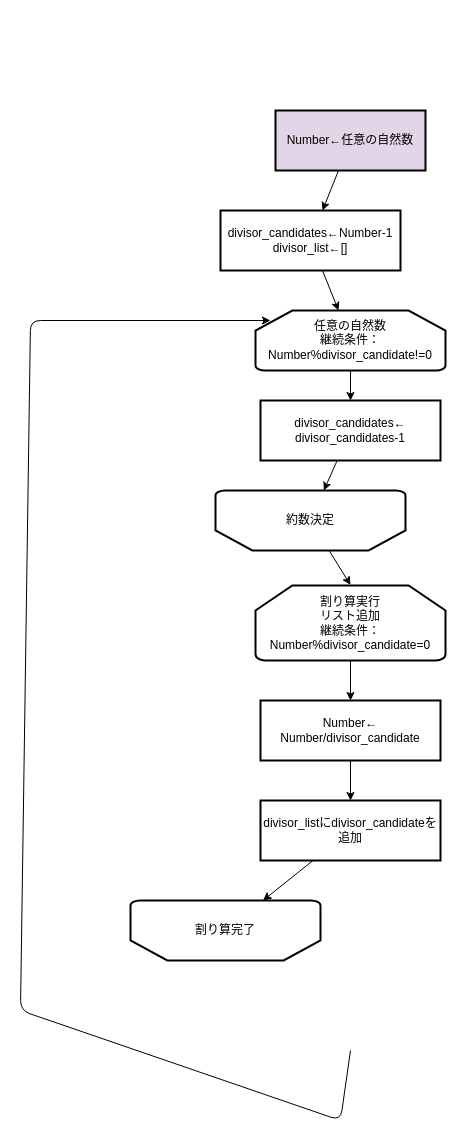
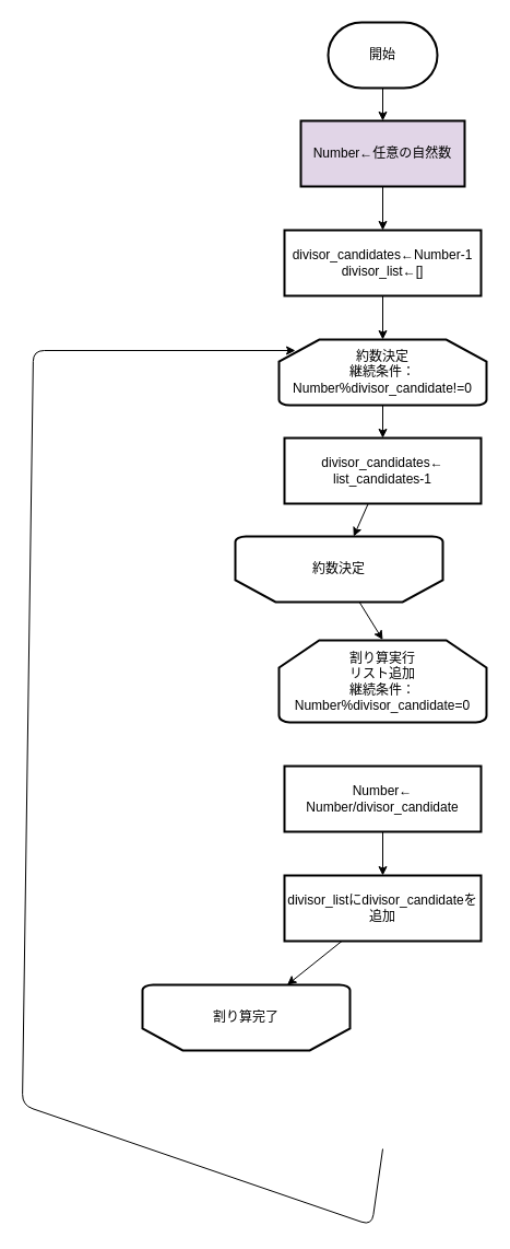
+ <mxCell id="3" value="開始" style="strokeWidth=2;html=1;shape=mxgraph.flowchart.terminator;whiteSpace=wrap;" vertex="1" parent="1"><mxGeometry x="300" y="20" width="100" height="60" as="geometry" /></mxCell>
+ <mxCell id="2" value="" style="edgeStyle=none;html=1;" edge="1" parent="1" source="3" target="5"><mxGeometry relative="1" as="geometry" /></mxCell>
- <mxCell id="7" value="divisor_candidates←Number-1&lt;br&gt;divisor_list←[]" style="whiteSpace=wrap;html=1;strokeWidth=2;" vertex="1" parent="1"><mxGeometry x="220" y="210" width="180" height="60" as="geometry" /></mxCell>
+ <mxCell id="7" value="divisor_candidates←Number-1&lt;br&gt;divisor_list←[]" style="whiteSpace=wrap;html=1;strokeWidth=2;" vertex="1" parent="1"><mxGeometry x="260" y="210" width="180" height="60" as="geometry" /></mxCell>
- <mxCell id="9" value="任意の自然数&lt;br&gt;継続条件：Number%divisor_candidate!=0" style="strokeWidth=2;html=1;shape=mxgraph.flowchart.loop_limit;whiteSpace=wrap;" vertex="1" parent="1"><mxGeometry x="255" y="310" width="190" height="60" as="geometry" /></mxCell>
+ <mxCell id="9" value="約数決定&lt;br&gt;継続条件：Number%divisor_candidate!=0" style="strokeWidth=2;html=1;shape=mxgraph.flowchart.loop_limit;whiteSpace=wrap;" vertex="1" parent="1"><mxGeometry x="255" y="310" width="190" height="60" as="geometry" /></mxCell>
- <mxCell id="11" value="divisor_candidates←&lt;br&gt;divisor_candidates-1" style="whiteSpace=wrap;html=1;strokeWidth=2;" vertex="1" parent="1"><mxGeometry x="260" y="400" width="180" height="60" as="geometry" /></mxCell>
+ <mxCell id="11" value="divisor_candidates←&lt;br&gt;list_candidates-1" style="whiteSpace=wrap;html=1;strokeWidth=2;" vertex="1" parent="1"><mxGeometry x="260" y="400" width="180" height="60" as="geometry" /></mxCell>
- <mxCell id="14" value="" style="edgeStyle=none;html=1;" edge="1" parent="1" source="15" target="17"><mxGeometry relative="1" as="geometry" /></mxCell>
